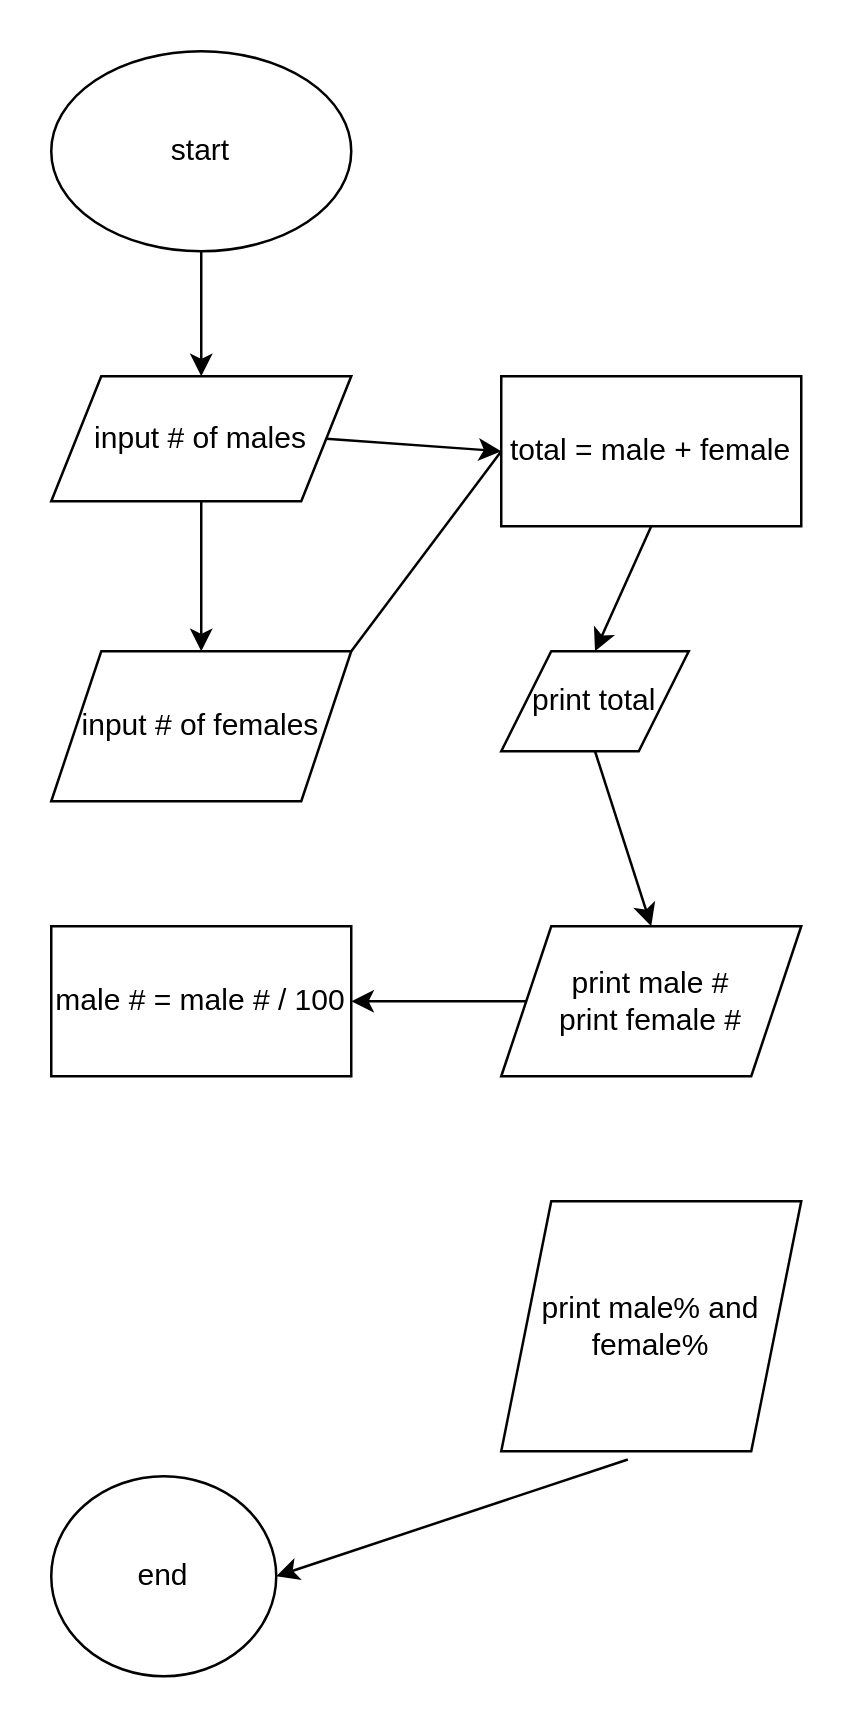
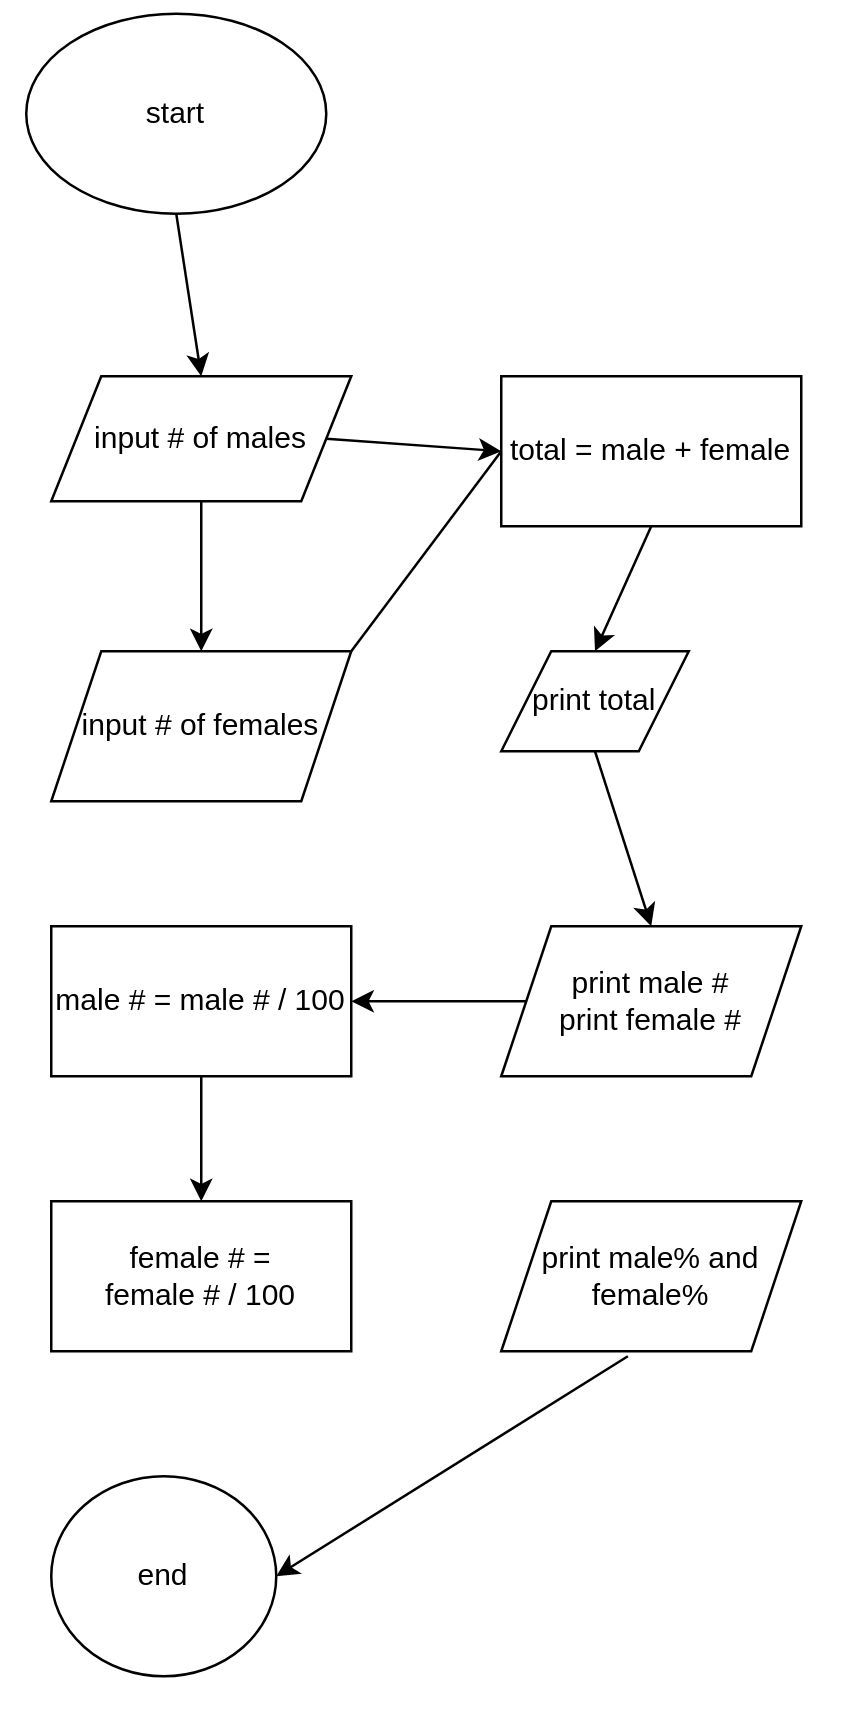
- <mxCell id="2" value="start" style="ellipse;whiteSpace=wrap;html=1;" vertex="1" parent="1"><mxGeometry x="20" y="20" width="120" height="80" as="geometry" /></mxCell>
+ <mxCell id="2" value="start" style="ellipse;whiteSpace=wrap;html=1;" vertex="1" parent="1"><mxGeometry x="10" y="5" width="120" height="80" as="geometry" /></mxCell>
+ <mxCell id="17" value="" style="endArrow=classic;html=1;exitX=0.5;exitY=1;exitDx=0;exitDy=0;entryX=0.5;entryY=0;entryDx=0;entryDy=0;" edge="1" parent="1" source="14" target="16"><mxGeometry width="50" height="50" relative="1" as="geometry"><mxPoint x="200" y="550" as="sourcePoint" /><mxPoint x="250" y="500" as="targetPoint" /></mxGeometry></mxCell>
+ <mxCell id="16" value="female # = &lt;br&gt;female # / 100" style="rounded=0;whiteSpace=wrap;html=1;" vertex="1" parent="1"><mxGeometry x="20" y="480" width="120" height="60" as="geometry" /></mxCell>
- <mxCell id="18" value="print male% and female%" style="shape=parallelogram;perimeter=parallelogramPerimeter;whiteSpace=wrap;html=1;fixedSize=1;" vertex="1" parent="1"><mxGeometry x="200" y="480" width="120" height="100" as="geometry" /></mxCell>
+ <mxCell id="18" value="print male% and female%" style="shape=parallelogram;perimeter=parallelogramPerimeter;whiteSpace=wrap;html=1;fixedSize=1;" vertex="1" parent="1"><mxGeometry x="200" y="480" width="120" height="60" as="geometry" /></mxCell>
